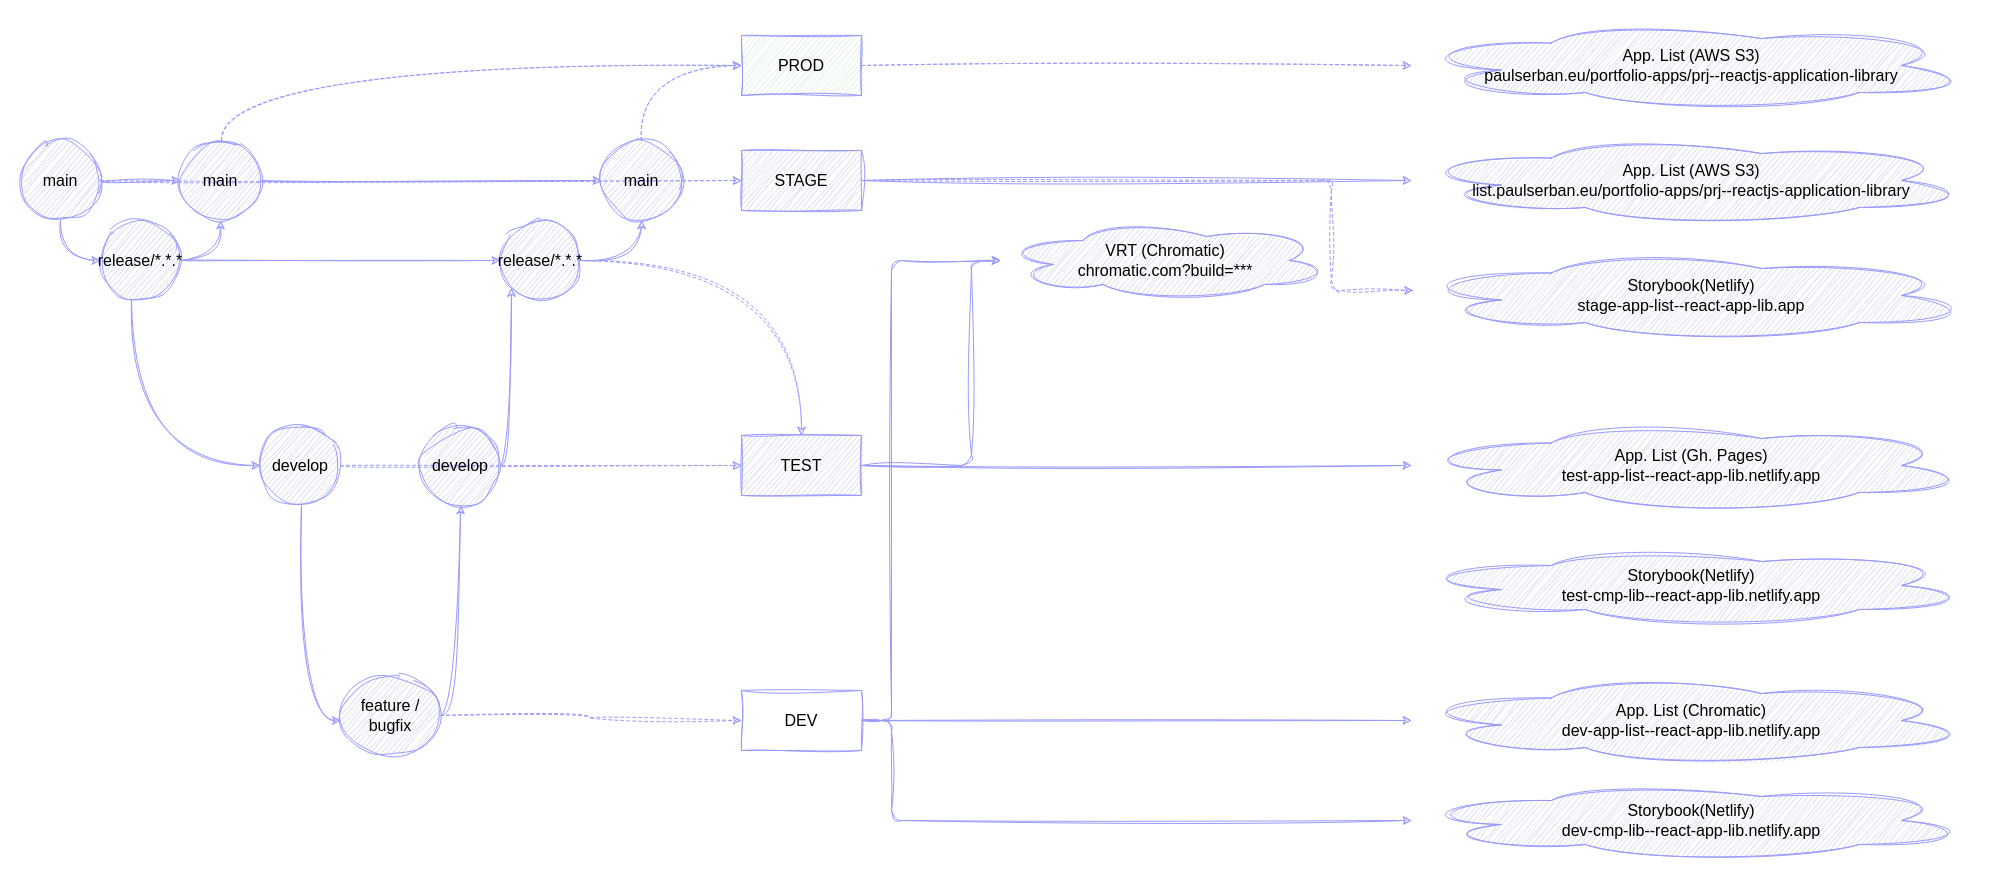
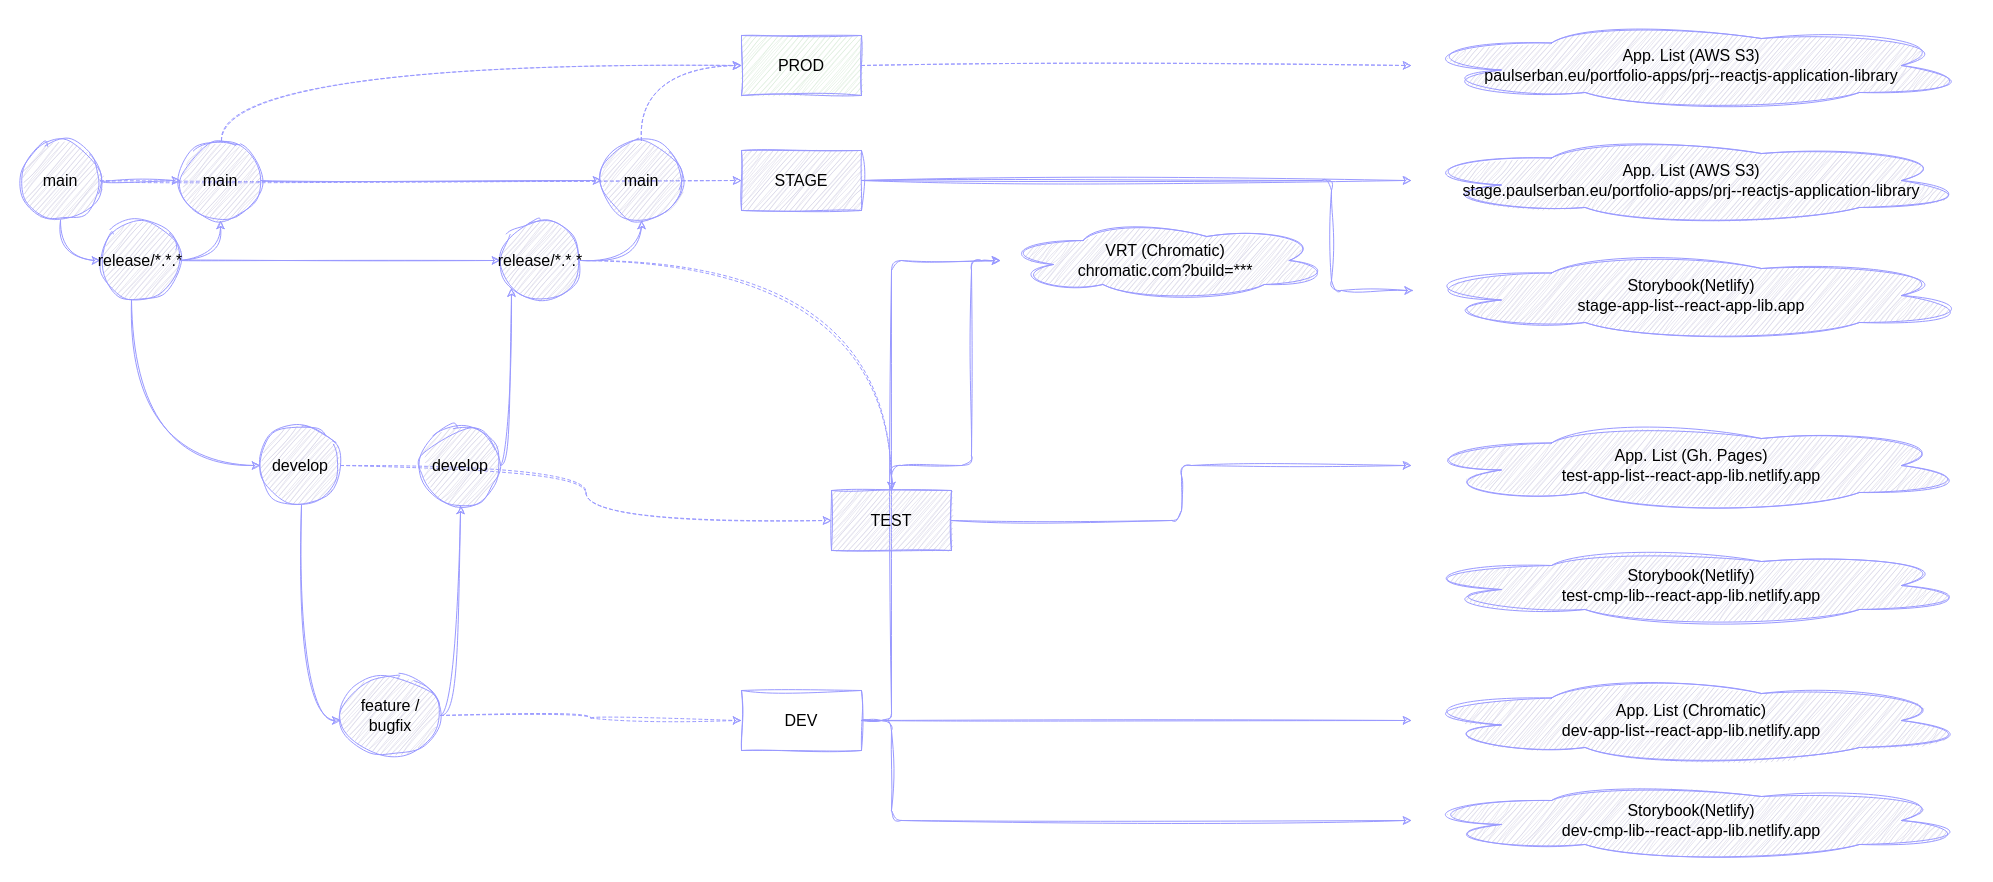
- <mxCell id="43" value="App. List (AWS S3)&lt;br style=&quot;font-size: 16px;&quot;&gt;list.paulserban.eu/portfolio-apps/prj--reactjs-application-library" style="ellipse;shape=cloud;whiteSpace=wrap;html=1;fontSize=16;fontStyle=0;strokeWidth=1;sketch=1;curveFitting=1;jiggle=2;strokeColor=#9999FF;fillColor=#d0cee2;fontColor=#000000;" parent="1" vertex="1"><mxGeometry x="1411" y="135" width="560" height="90" as="geometry" /></mxCell>
+ <mxCell id="43" value="App. List (AWS S3)&lt;br style=&quot;font-size: 16px;&quot;&gt;stage.paulserban.eu/portfolio-apps/prj--reactjs-application-library" style="ellipse;shape=cloud;whiteSpace=wrap;html=1;fontSize=16;fontStyle=0;strokeWidth=1;sketch=1;curveFitting=1;jiggle=2;strokeColor=#9999FF;fillColor=#d0cee2;fontColor=#000000;" parent="1" vertex="1"><mxGeometry x="1411" y="135" width="560" height="90" as="geometry" /></mxCell>
- <mxCell id="37" style="edgeStyle=orthogonalEdgeStyle;html=1;fontSize=16;fontStyle=0;strokeWidth=1;sketch=1;curveFitting=1;jiggle=2;strokeColor=#9999FF;fillColor=#d0cee2;fontColor=#000000;dashed=1;" parent="1" source="38" target="44" edge="1"><mxGeometry relative="1" as="geometry"><Array as="points"><mxPoint x="1331" y="180" /><mxPoint x="1331" y="290" /></Array></mxGeometry></mxCell>
+ <mxCell id="37" style="edgeStyle=orthogonalEdgeStyle;html=1;fontSize=16;fontStyle=0;strokeWidth=1;sketch=1;curveFitting=1;jiggle=2;strokeColor=#9999FF;fillColor=#d0cee2;fontColor=#000000;" parent="1" source="38" target="44" edge="1"><mxGeometry relative="1" as="geometry"><Array as="points"><mxPoint x="1331" y="180" /><mxPoint x="1331" y="290" /></Array></mxGeometry></mxCell>
- <mxCell id="35" value="TEST" style="whiteSpace=wrap;html=1;fontSize=16;fontStyle=0;strokeWidth=1;sketch=1;curveFitting=1;jiggle=2;strokeColor=#9999FF;fillColor=#d0cee2;fontColor=#000000;" parent="1" vertex="1"><mxGeometry x="741" y="435" width="120" height="60" as="geometry" /></mxCell>
+ <mxCell id="35" value="TEST" style="whiteSpace=wrap;html=1;fontSize=16;fontStyle=0;strokeWidth=1;sketch=1;curveFitting=1;jiggle=2;strokeColor=#9999FF;fillColor=#d0cee2;fontColor=#000000;" parent="1" vertex="1"><mxGeometry x="831" y="490" width="120" height="60" as="geometry" /></mxCell>
